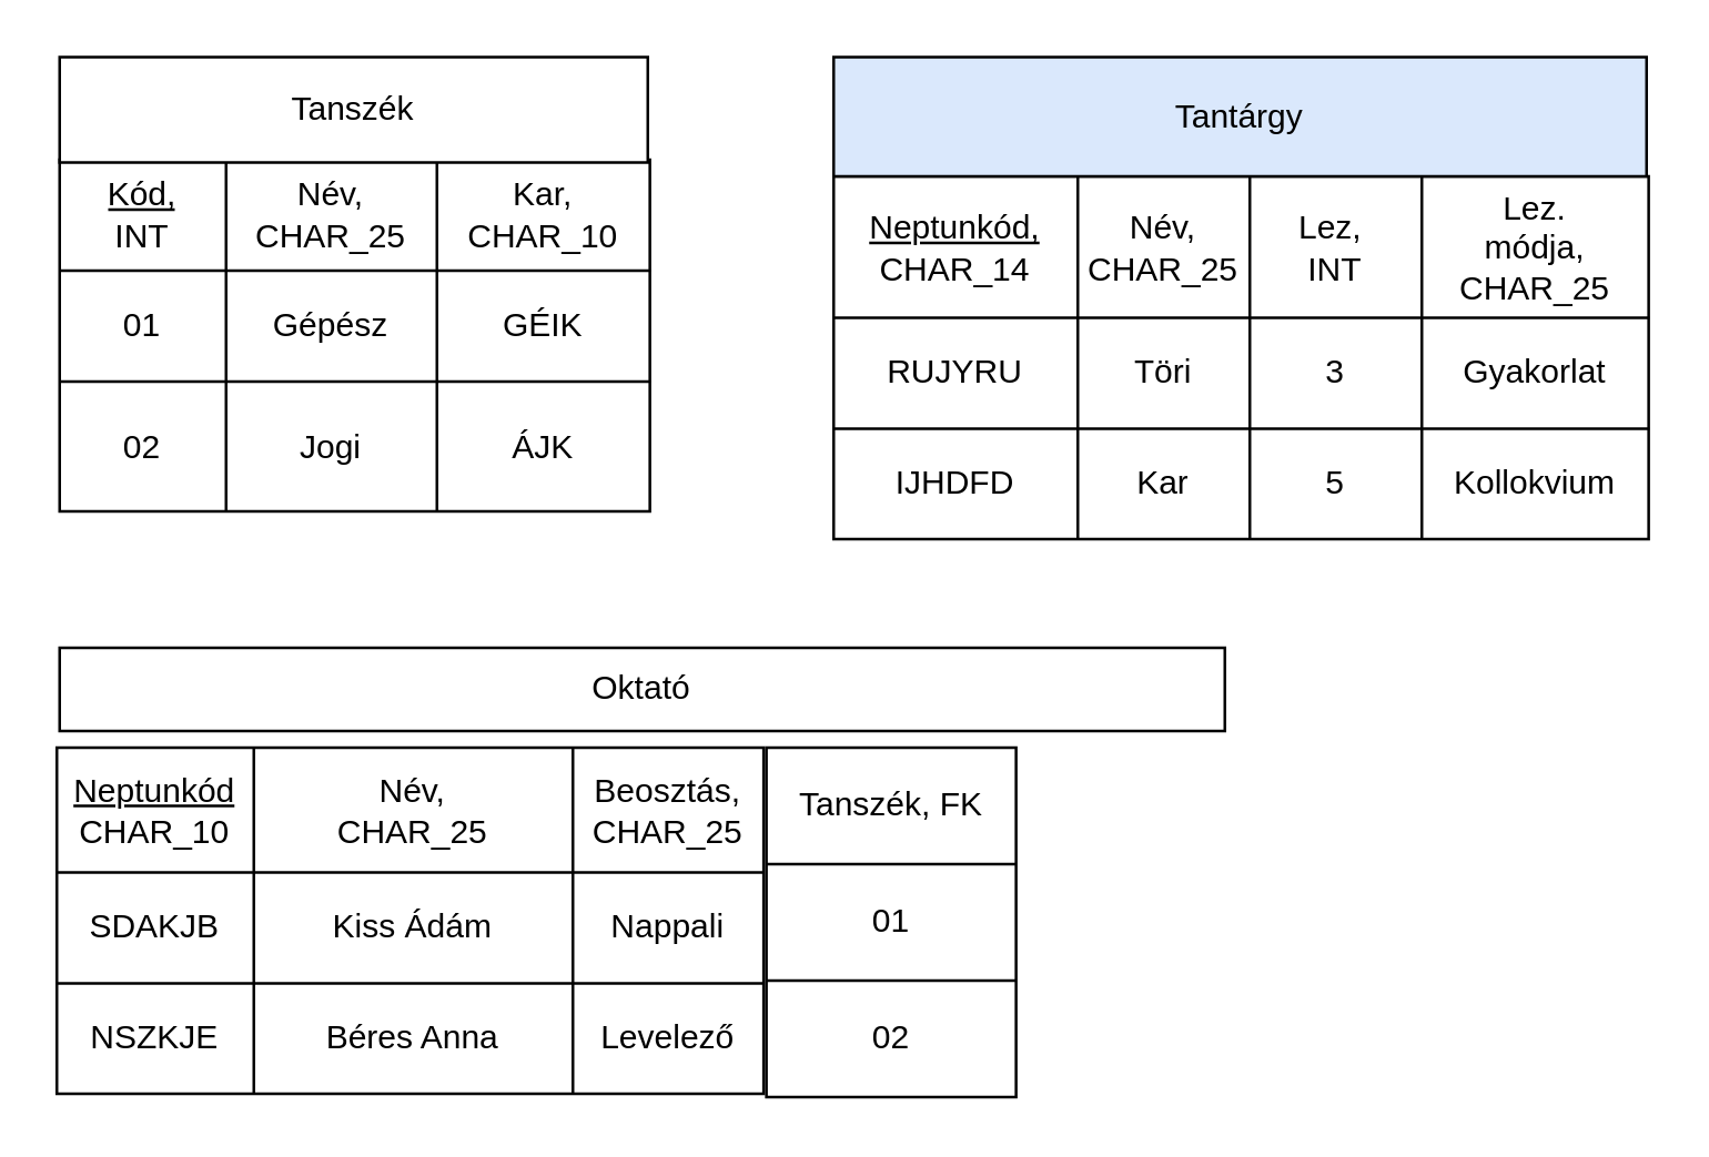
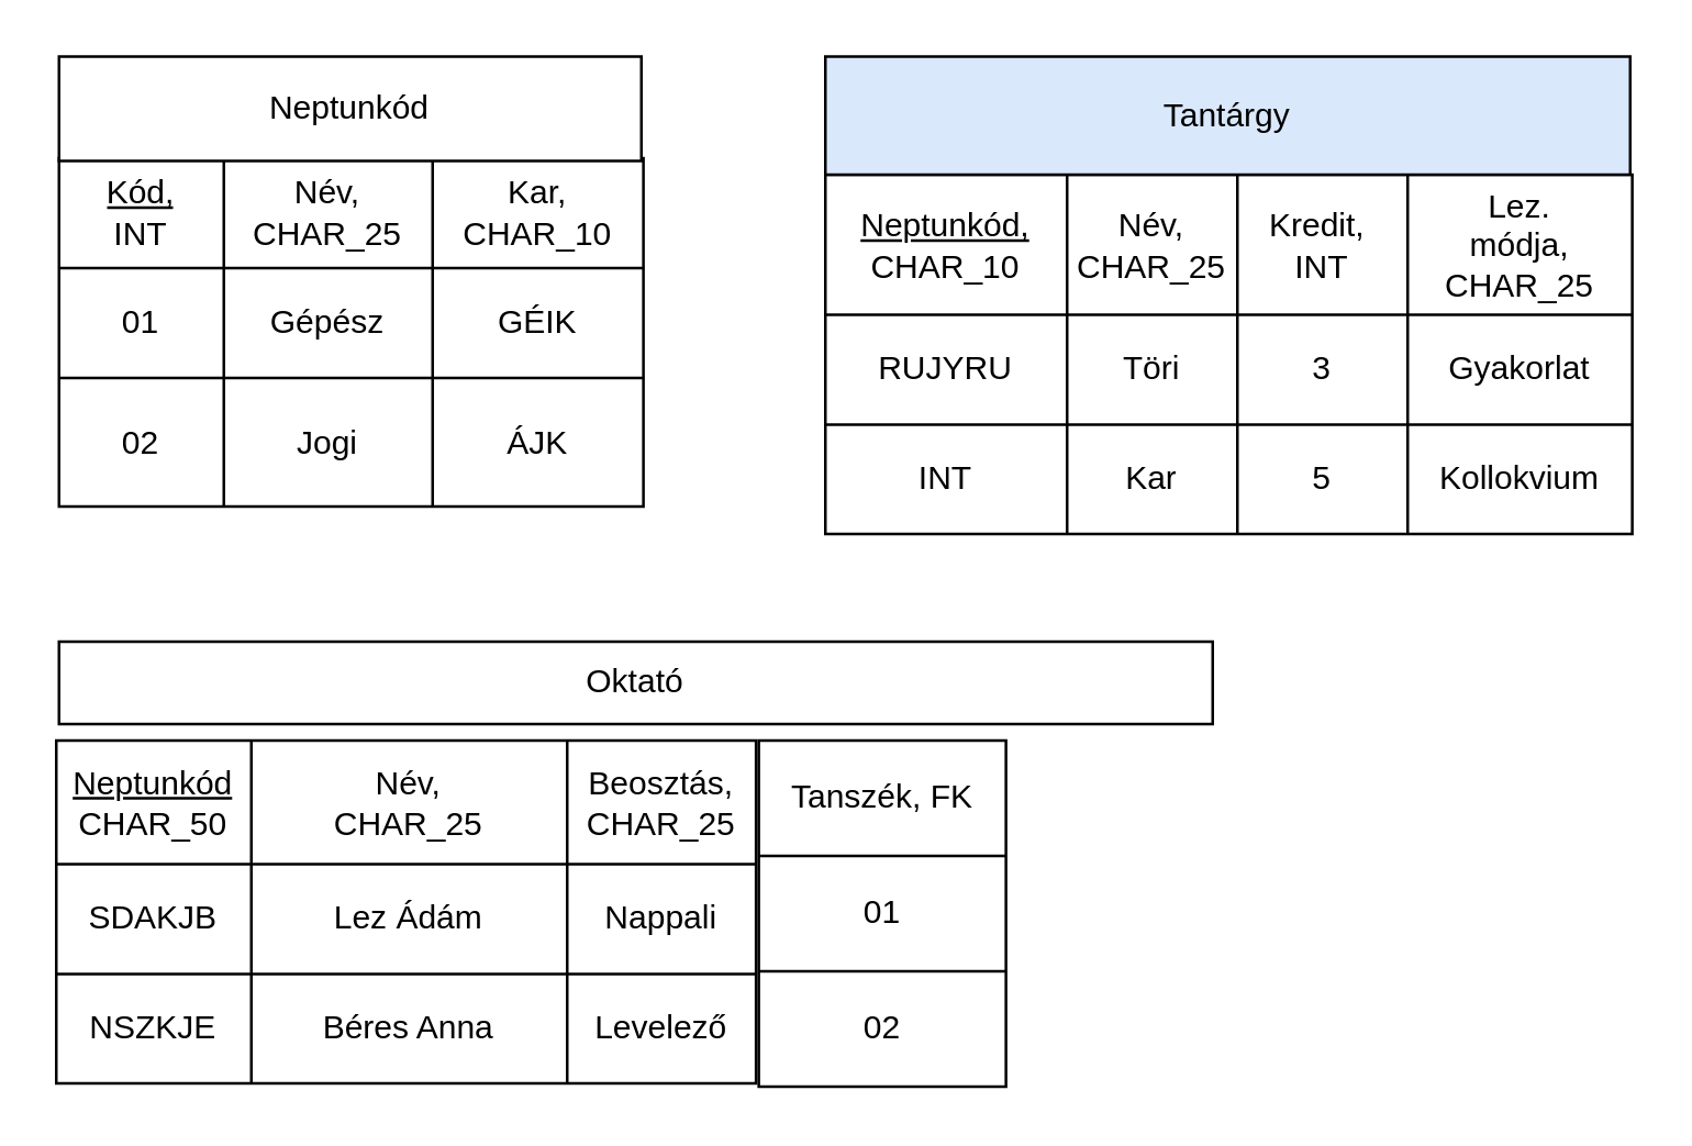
- <mxCell id="53" value="Tanszék" style="rounded=0;whiteSpace=wrap;html=1;" vertex="1" parent="1"><mxGeometry x="21" y="20" width="212" height="38" as="geometry" /></mxCell>
+ <mxCell id="53" value="Neptunkód" style="rounded=0;whiteSpace=wrap;html=1;" vertex="1" parent="1"><mxGeometry x="21" y="20" width="212" height="38" as="geometry" /></mxCell>
- <mxCell id="30" value="&lt;u&gt;Neptunkód,&lt;/u&gt;&lt;div&gt;CHAR_14&lt;/div&gt;" style="shape=partialRectangle;html=1;whiteSpace=wrap;connectable=0;strokeColor=inherit;overflow=hidden;fillColor=none;top=0;left=0;bottom=0;right=0;pointerEvents=1;" vertex="1" parent="29"><mxGeometry width="88" height="51" as="geometry"><mxRectangle width="88" height="51" as="alternateBounds" /></mxGeometry></mxCell>
+ <mxCell id="30" value="&lt;u&gt;Neptunkód,&lt;/u&gt;&lt;div&gt;CHAR_10&lt;/div&gt;" style="shape=partialRectangle;html=1;whiteSpace=wrap;connectable=0;strokeColor=inherit;overflow=hidden;fillColor=none;top=0;left=0;bottom=0;right=0;pointerEvents=1;" vertex="1" parent="29"><mxGeometry width="88" height="51" as="geometry"><mxRectangle width="88" height="51" as="alternateBounds" /></mxGeometry></mxCell>
- <mxCell id="32" value="Lez,&amp;nbsp;&lt;div&gt;INT&lt;/div&gt;" style="shape=partialRectangle;html=1;whiteSpace=wrap;connectable=0;strokeColor=inherit;overflow=hidden;fillColor=none;top=0;left=0;bottom=0;right=0;pointerEvents=1;" vertex="1" parent="29"><mxGeometry x="150" width="62" height="51" as="geometry"><mxRectangle width="62" height="51" as="alternateBounds" /></mxGeometry></mxCell>
+ <mxCell id="32" value="Kredit,&amp;nbsp;&lt;div&gt;INT&lt;/div&gt;" style="shape=partialRectangle;html=1;whiteSpace=wrap;connectable=0;strokeColor=inherit;overflow=hidden;fillColor=none;top=0;left=0;bottom=0;right=0;pointerEvents=1;" vertex="1" parent="29"><mxGeometry x="150" width="62" height="51" as="geometry"><mxRectangle width="62" height="51" as="alternateBounds" /></mxGeometry></mxCell>
- <mxCell id="40" value="IJHDFD" style="shape=partialRectangle;html=1;whiteSpace=wrap;connectable=0;strokeColor=inherit;overflow=hidden;fillColor=none;top=0;left=0;bottom=0;right=0;pointerEvents=1;" vertex="1" parent="39"><mxGeometry width="88" height="40" as="geometry"><mxRectangle width="88" height="40" as="alternateBounds" /></mxGeometry></mxCell>
+ <mxCell id="40" value="INT" style="shape=partialRectangle;html=1;whiteSpace=wrap;connectable=0;strokeColor=inherit;overflow=hidden;fillColor=none;top=0;left=0;bottom=0;right=0;pointerEvents=1;" vertex="1" parent="39"><mxGeometry width="88" height="40" as="geometry"><mxRectangle width="88" height="40" as="alternateBounds" /></mxGeometry></mxCell>
- <mxCell id="17" value="&lt;u&gt;Neptunkód&lt;/u&gt;&lt;div&gt;CHAR_10&lt;u&gt;&lt;br&gt;&lt;/u&gt;&lt;/div&gt;" style="shape=partialRectangle;html=1;whiteSpace=wrap;connectable=0;strokeColor=inherit;overflow=hidden;fillColor=none;top=0;left=0;bottom=0;right=0;pointerEvents=1;" vertex="1" parent="16"><mxGeometry width="71" height="45" as="geometry"><mxRectangle width="71" height="45" as="alternateBounds" /></mxGeometry></mxCell>
+ <mxCell id="17" value="&lt;u&gt;Neptunkód&lt;/u&gt;&lt;div&gt;CHAR_50&lt;u&gt;&lt;br&gt;&lt;/u&gt;&lt;/div&gt;" style="shape=partialRectangle;html=1;whiteSpace=wrap;connectable=0;strokeColor=inherit;overflow=hidden;fillColor=none;top=0;left=0;bottom=0;right=0;pointerEvents=1;" vertex="1" parent="16"><mxGeometry width="71" height="45" as="geometry"><mxRectangle width="71" height="45" as="alternateBounds" /></mxGeometry></mxCell>
- <mxCell id="22" value="Kiss Ádám" style="shape=partialRectangle;html=1;whiteSpace=wrap;connectable=0;strokeColor=inherit;overflow=hidden;fillColor=none;top=0;left=0;bottom=0;right=0;pointerEvents=1;" vertex="1" parent="20"><mxGeometry x="71" width="115" height="40" as="geometry"><mxRectangle width="115" height="40" as="alternateBounds" /></mxGeometry></mxCell>
+ <mxCell id="22" value="Lez Ádám" style="shape=partialRectangle;html=1;whiteSpace=wrap;connectable=0;strokeColor=inherit;overflow=hidden;fillColor=none;top=0;left=0;bottom=0;right=0;pointerEvents=1;" vertex="1" parent="20"><mxGeometry x="71" width="115" height="40" as="geometry"><mxRectangle width="115" height="40" as="alternateBounds" /></mxGeometry></mxCell>
